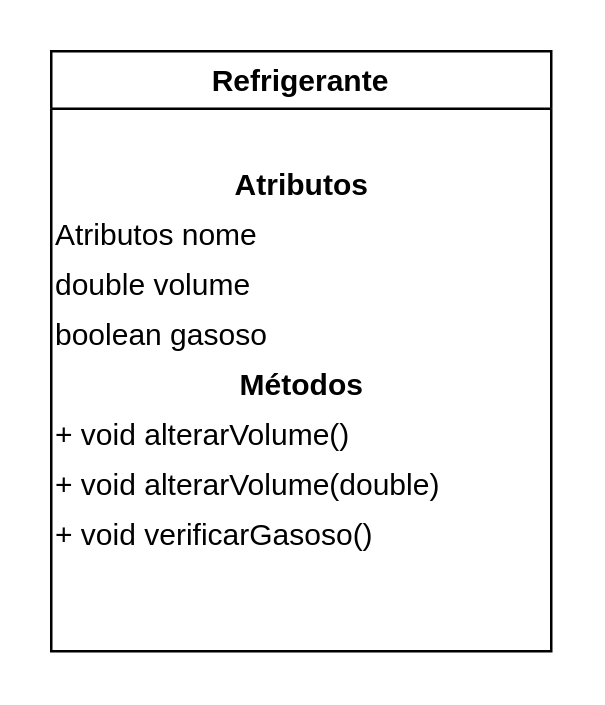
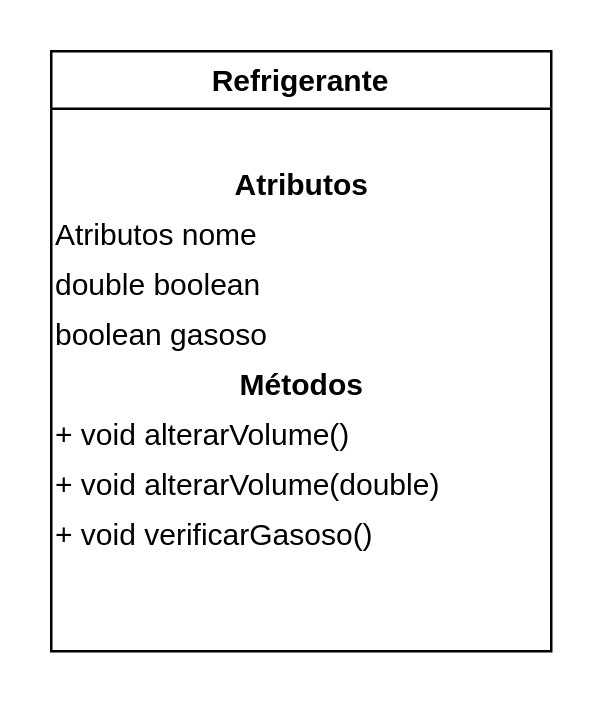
- <mxCell id="5" value="double volume" style="text;html=1" vertex="1" parent="2" connectable="0"><mxGeometry y="80" width="200" height="20" as="geometry" /></mxCell>
+ <mxCell id="5" value="double boolean" style="text;html=1" vertex="1" parent="2" connectable="0"><mxGeometry y="80" width="200" height="20" as="geometry" /></mxCell>
